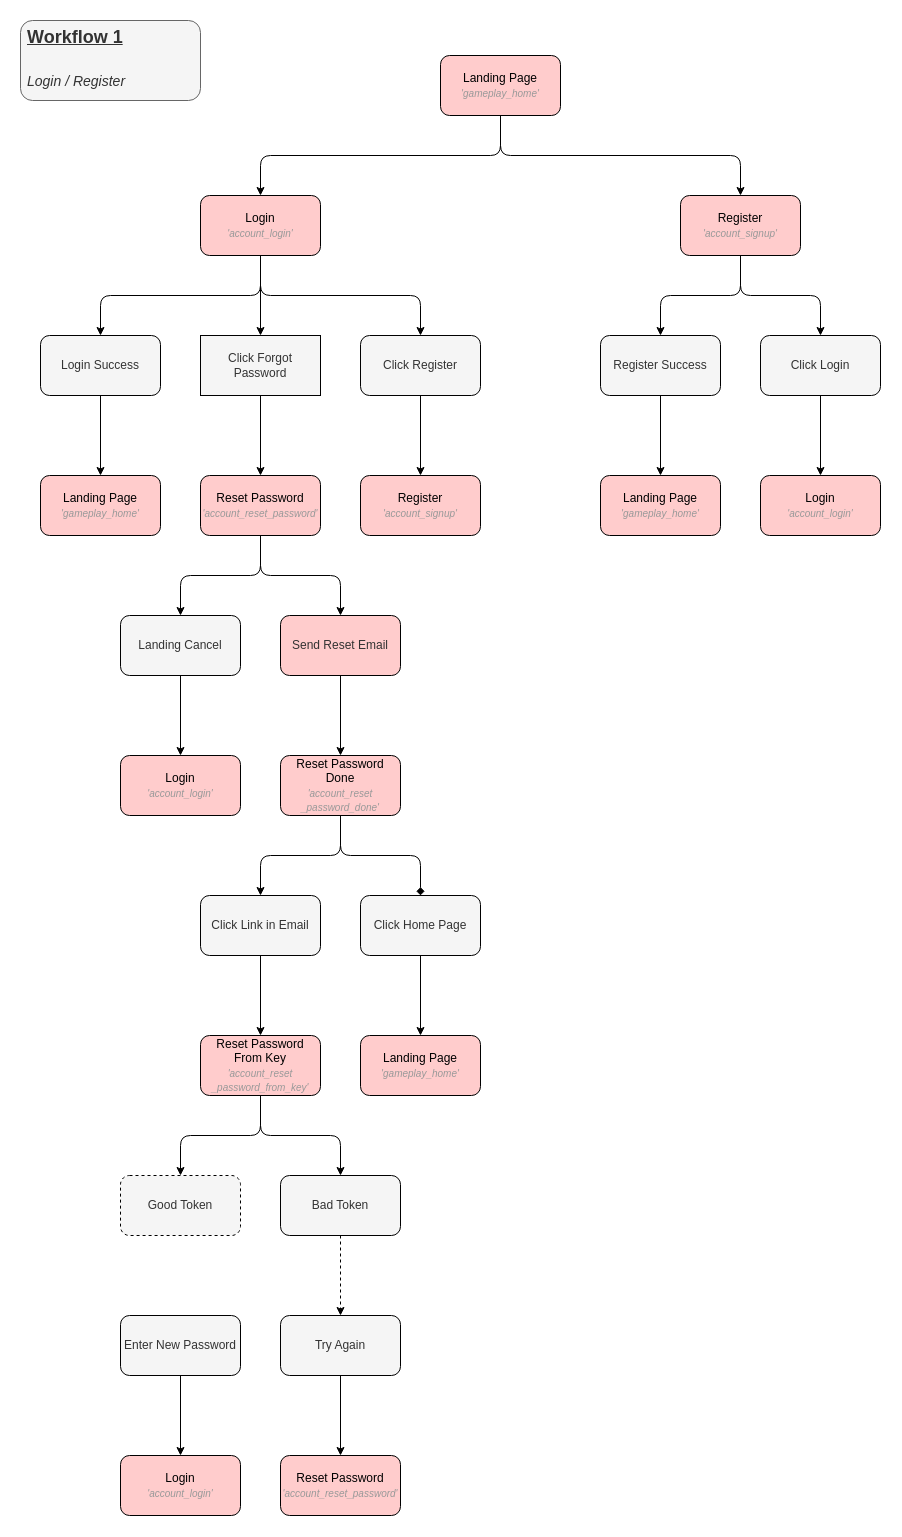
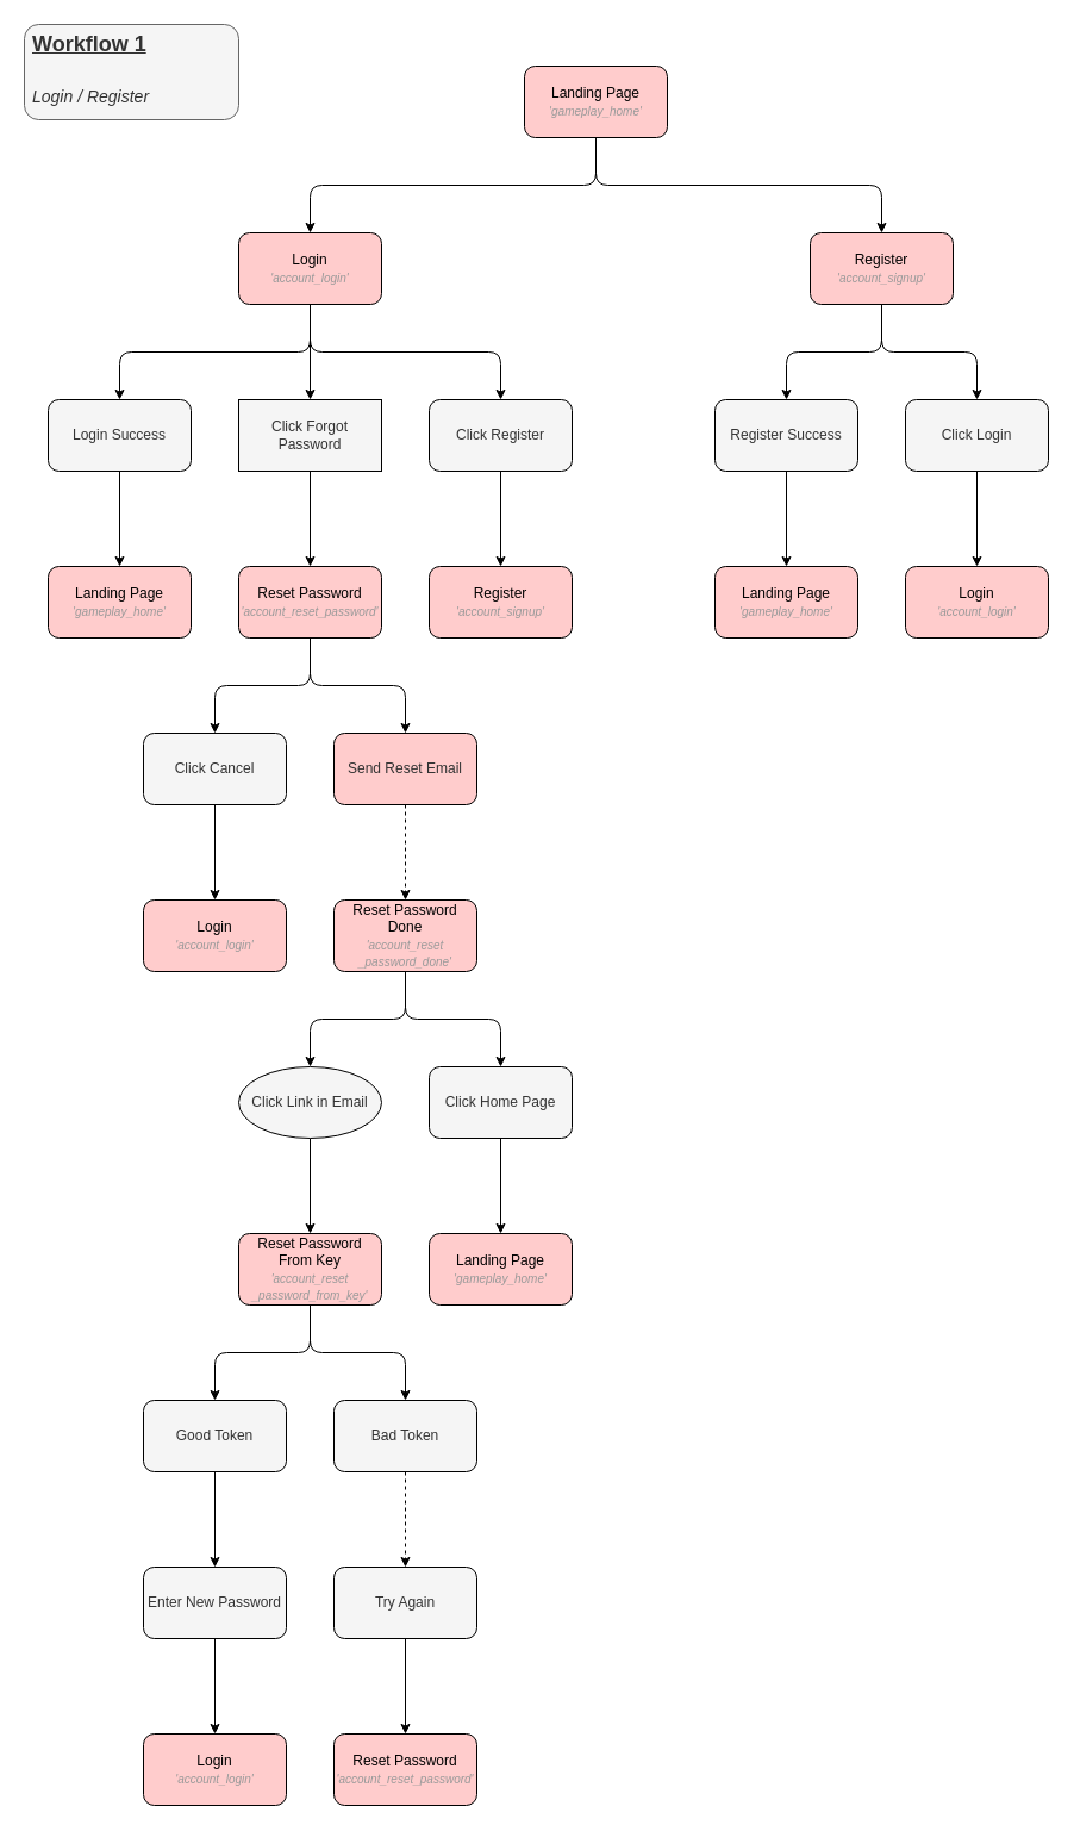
- <mxCell id="29" value="Landing Cancel" style="rounded=1;whiteSpace=wrap;html=1;fillColor=#f5f5f5;strokeColor=#000000;fontColor=#333333;" vertex="1" parent="1"><mxGeometry x="120" y="615" width="120" height="60" as="geometry" /></mxCell>
+ <mxCell id="29" value="Click Cancel" style="rounded=1;whiteSpace=wrap;html=1;fillColor=#f5f5f5;strokeColor=#000000;fontColor=#333333;" vertex="1" parent="1"><mxGeometry x="120" y="615" width="120" height="60" as="geometry" /></mxCell>
- <mxCell id="30" style="edgeStyle=orthogonalEdgeStyle;rounded=1;orthogonalLoop=1;jettySize=auto;html=1;exitX=0.5;exitY=1;exitDx=0;exitDy=0;entryX=0.5;entryY=0;entryDx=0;entryDy=0;fontSize=18;fontColor=#000000;" edge="1" parent="1" source="31" target="52"><mxGeometry relative="1" as="geometry" /></mxCell>
+ <mxCell id="30" style="edgeStyle=orthogonalEdgeStyle;rounded=1;orthogonalLoop=1;jettySize=auto;html=1;exitX=0.5;exitY=1;exitDx=0;exitDy=0;entryX=0.5;entryY=0;entryDx=0;entryDy=0;fontSize=18;fontColor=#000000;dashed=1;" edge="1" parent="1" source="31" target="52"><mxGeometry relative="1" as="geometry" /></mxCell>
- <mxCell id="51" style="edgeStyle=orthogonalEdgeStyle;rounded=1;orthogonalLoop=1;jettySize=auto;html=1;exitX=0.5;exitY=1;exitDx=0;exitDy=0;entryX=0.5;entryY=0;entryDx=0;entryDy=0;fontSize=18;fontColor=#000000;endArrow=diamond;" edge="1" parent="1" source="52" target="54"><mxGeometry relative="1" as="geometry" /></mxCell>
+ <mxCell id="51" style="edgeStyle=orthogonalEdgeStyle;rounded=1;orthogonalLoop=1;jettySize=auto;html=1;exitX=0.5;exitY=1;exitDx=0;exitDy=0;entryX=0.5;entryY=0;entryDx=0;entryDy=0;fontSize=18;fontColor=#000000;" edge="1" parent="1" source="52" target="54"><mxGeometry relative="1" as="geometry" /></mxCell>
- <mxCell id="33" value="Click Link in Email" style="rounded=1;whiteSpace=wrap;html=1;fillColor=#f5f5f5;strokeColor=#000000;fontColor=#333333;" vertex="1" parent="1"><mxGeometry x="200" y="895" width="120" height="60" as="geometry" /></mxCell>
+ <mxCell id="33" value="Click Link in Email" style="ellipse;whiteSpace=wrap;html=1;fillColor=#f5f5f5;strokeColor=#000000;fontColor=#333333;" vertex="1" parent="1"><mxGeometry x="200" y="895" width="120" height="60" as="geometry" /></mxCell>
- <mxCell id="38" value="Good Token" style="rounded=1;whiteSpace=wrap;html=1;fillColor=#f5f5f5;strokeColor=#000000;fontColor=#333333;dashed=1;" vertex="1" parent="1"><mxGeometry x="120" y="1175" width="120" height="60" as="geometry" /></mxCell>
+ <mxCell id="38" value="Good Token" style="rounded=1;whiteSpace=wrap;html=1;fillColor=#f5f5f5;strokeColor=#000000;fontColor=#333333;" vertex="1" parent="1"><mxGeometry x="120" y="1175" width="120" height="60" as="geometry" /></mxCell>
+ <mxCell id="37" style="edgeStyle=orthogonalEdgeStyle;rounded=1;orthogonalLoop=1;jettySize=auto;html=1;exitX=0.5;exitY=1;exitDx=0;exitDy=0;entryX=0.5;entryY=0;entryDx=0;entryDy=0;fontSize=18;fontColor=#000000;" edge="1" parent="1" source="38" target="42"><mxGeometry relative="1" as="geometry" /></mxCell>
